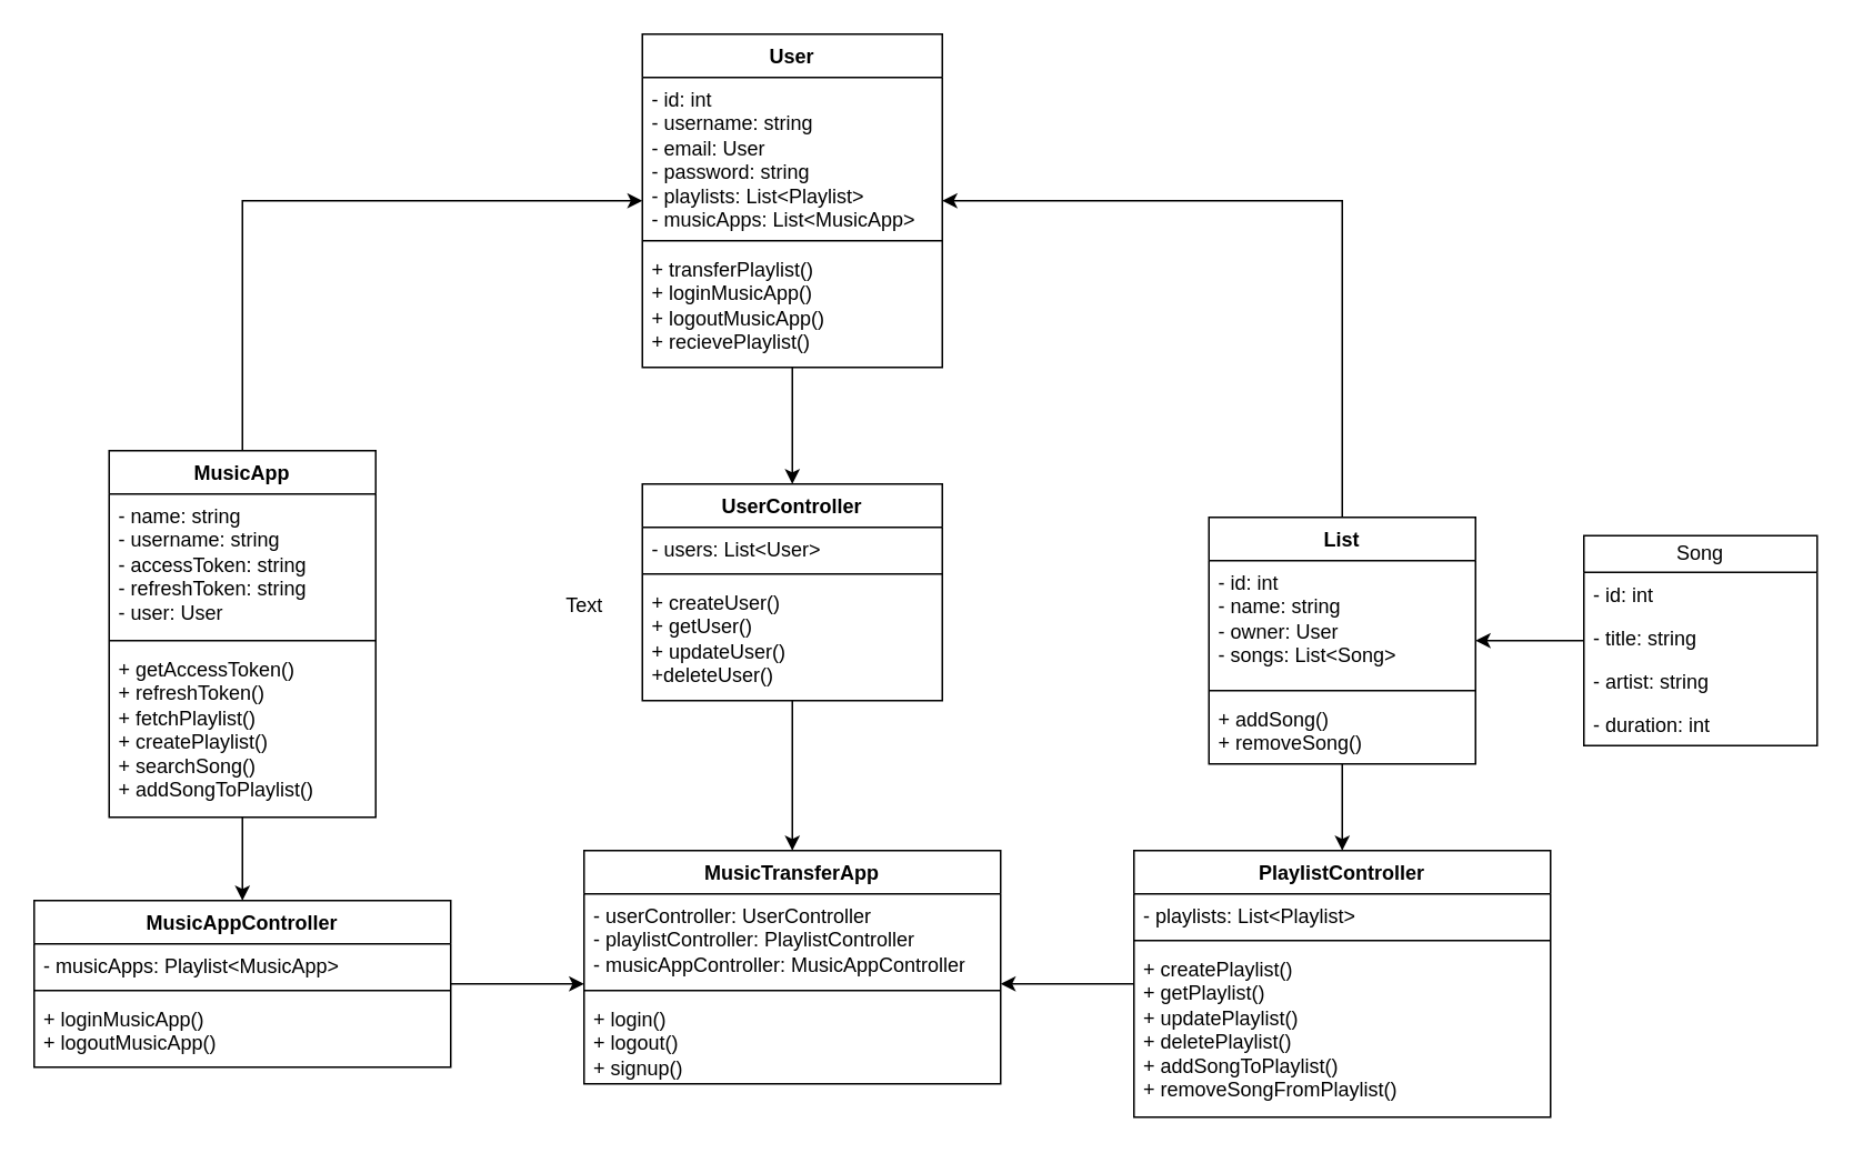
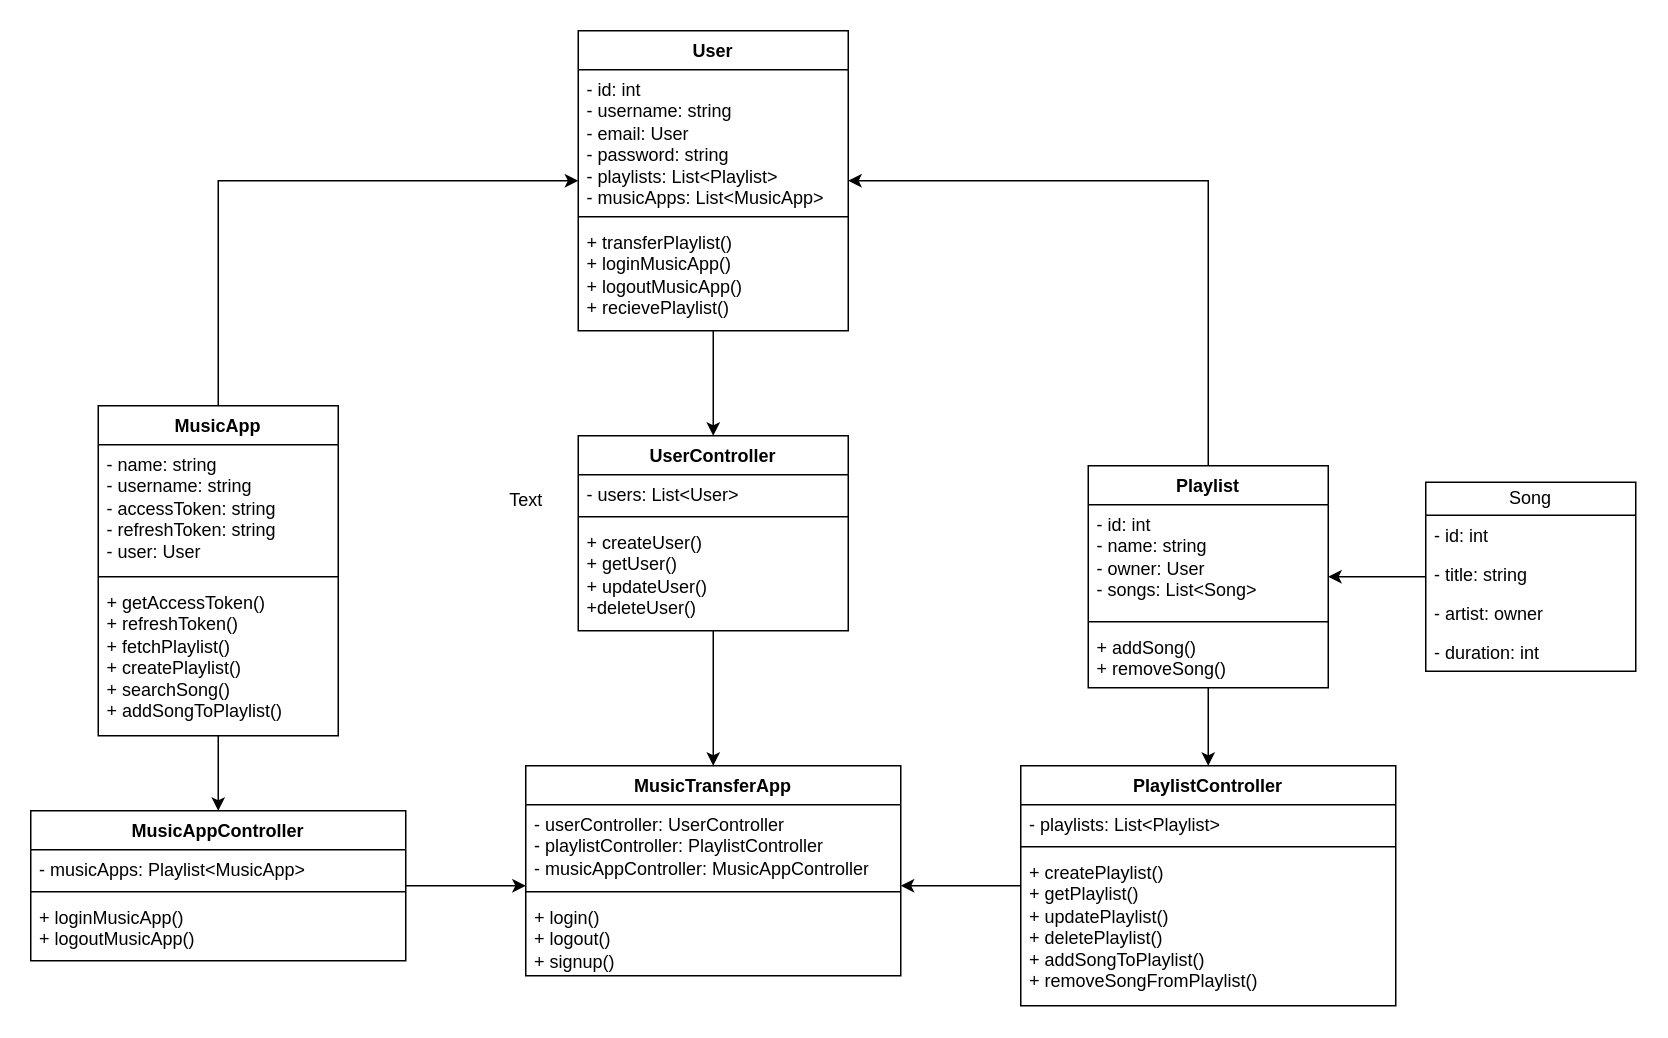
- <mxCell id="29" value="List" style="swimlane;fontStyle=1;align=center;verticalAlign=top;childLayout=stackLayout;horizontal=1;startSize=26;horizontalStack=0;resizeParent=1;resizeParentMax=0;resizeLast=0;collapsible=1;marginBottom=0;whiteSpace=wrap;html=1;" vertex="1" parent="1"><mxGeometry x="725" y="310" width="160" height="148" as="geometry" /></mxCell>
+ <mxCell id="29" value="Playlist" style="swimlane;fontStyle=1;align=center;verticalAlign=top;childLayout=stackLayout;horizontal=1;startSize=26;horizontalStack=0;resizeParent=1;resizeParentMax=0;resizeLast=0;collapsible=1;marginBottom=0;whiteSpace=wrap;html=1;" vertex="1" parent="1"><mxGeometry x="725" y="310" width="160" height="148" as="geometry" /></mxCell>
- <mxCell id="44" value="Text" style="text;html=1;align=center;verticalAlign=middle;resizable=0;points=[];autosize=1;strokeColor=none;fillColor=none;" vertex="1" parent="1"><mxGeometry x="325" y="348" width="50" height="30" as="geometry" /></mxCell>
+ <mxCell id="44" value="Text" style="text;html=1;align=center;verticalAlign=middle;resizable=0;points=[];autosize=1;strokeColor=none;fillColor=none;" vertex="1" parent="1"><mxGeometry x="325" y="318" width="50" height="30" as="geometry" /></mxCell>
- <mxCell id="42" value="- artist: string" style="text;strokeColor=none;fillColor=none;align=left;verticalAlign=top;spacingLeft=4;spacingRight=4;overflow=hidden;rotatable=0;points=[[0,0.5],[1,0.5]];portConstraint=eastwest;whiteSpace=wrap;html=1;" vertex="1" parent="39"><mxGeometry y="74" width="140" height="26" as="geometry" /></mxCell>
+ <mxCell id="42" value="- artist: owner" style="text;strokeColor=none;fillColor=none;align=left;verticalAlign=top;spacingLeft=4;spacingRight=4;overflow=hidden;rotatable=0;points=[[0,0.5],[1,0.5]];portConstraint=eastwest;whiteSpace=wrap;html=1;" vertex="1" parent="39"><mxGeometry y="74" width="140" height="26" as="geometry" /></mxCell>
